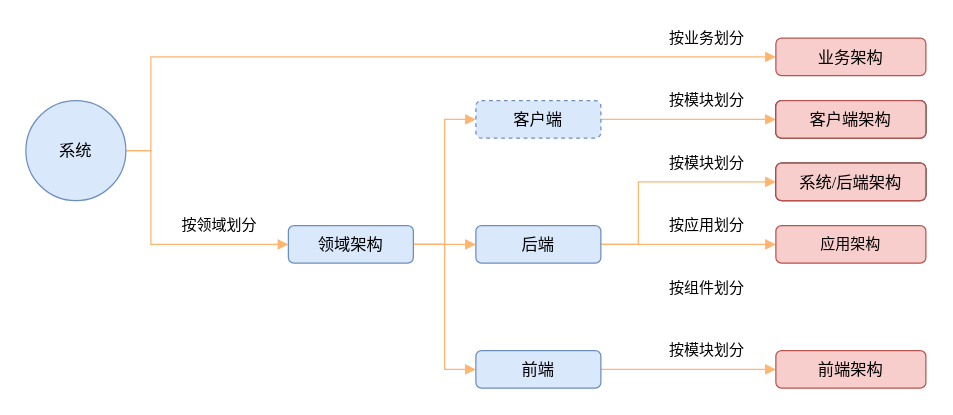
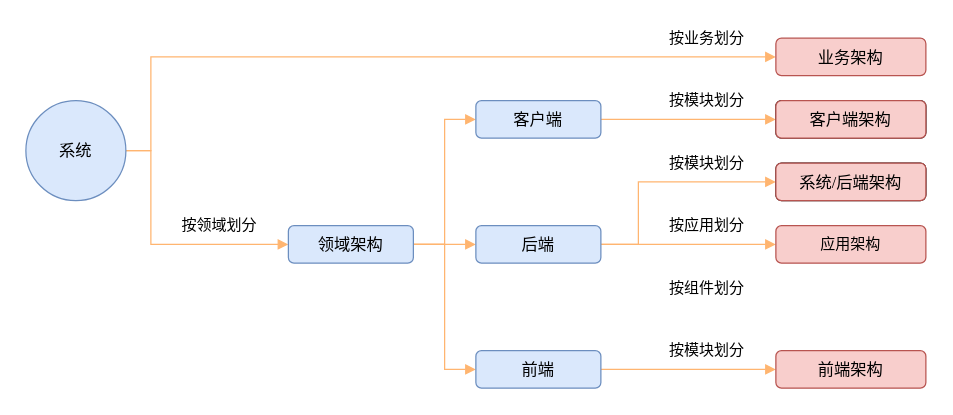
- <mxCell id="10" value="客户端" style="rounded=1;whiteSpace=wrap;html=1;fillColor=#dae8fc;strokeColor=#6c8ebf;fontFamily=微软雅黑;fontSize=13;dashed=1;" vertex="1" parent="1"><mxGeometry x="380" y="80" width="100" height="30" as="geometry" /></mxCell>
+ <mxCell id="10" value="客户端" style="rounded=1;whiteSpace=wrap;html=1;fillColor=#dae8fc;strokeColor=#6c8ebf;fontFamily=微软雅黑;fontSize=13;" vertex="1" parent="1"><mxGeometry x="380" y="80" width="100" height="30" as="geometry" /></mxCell>
